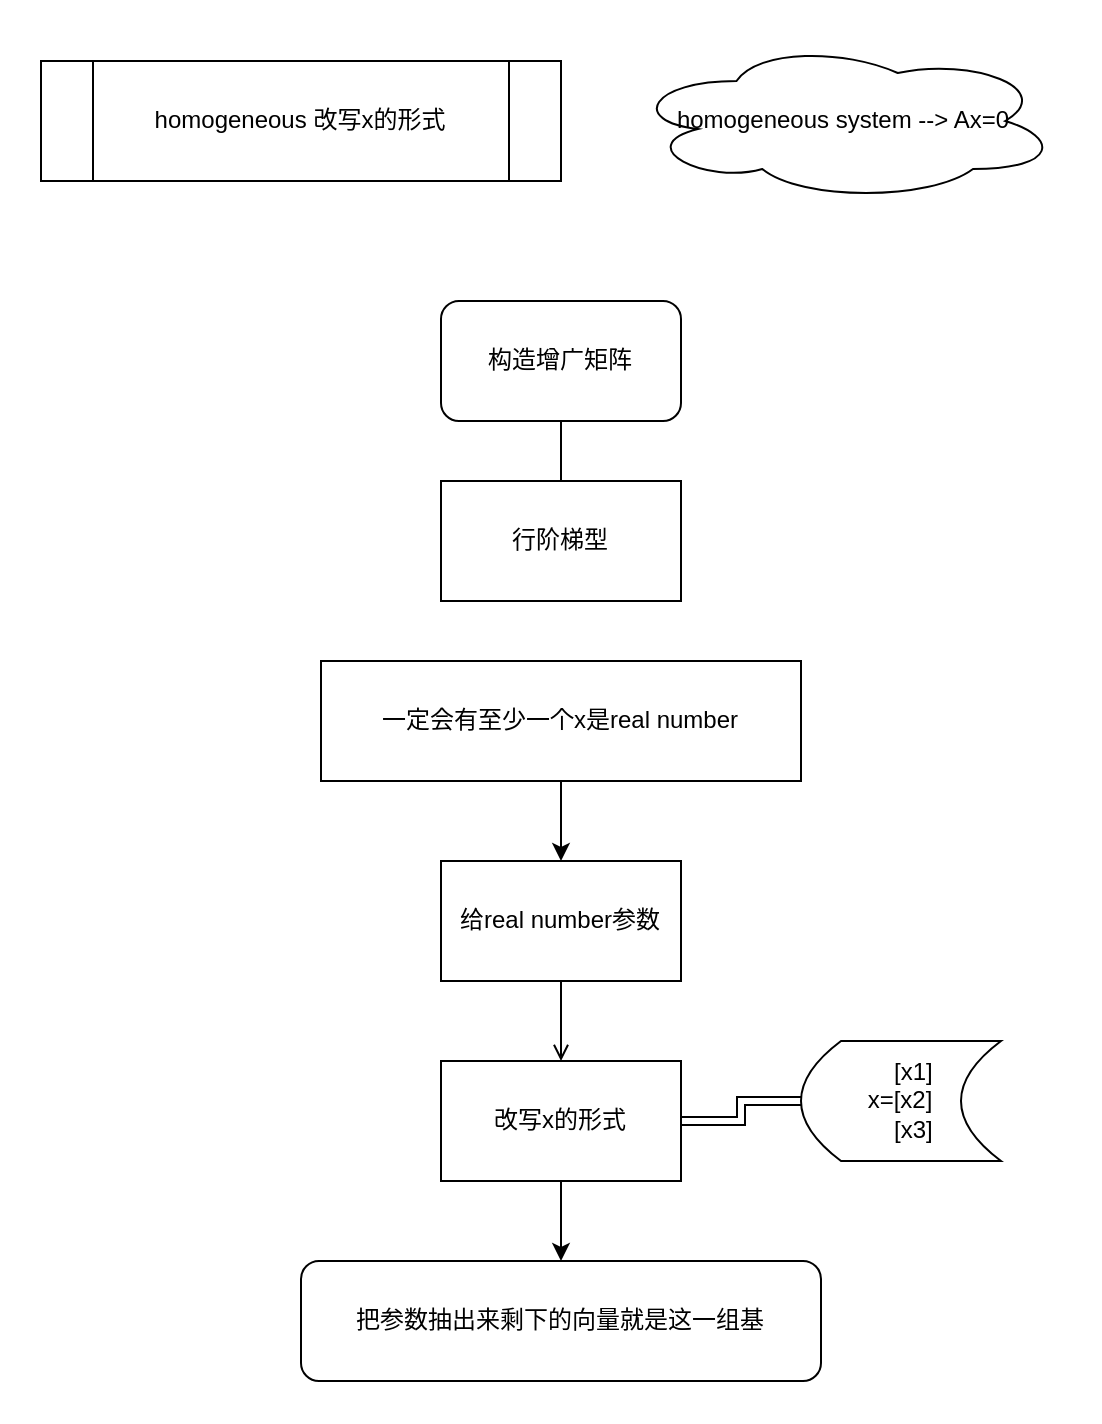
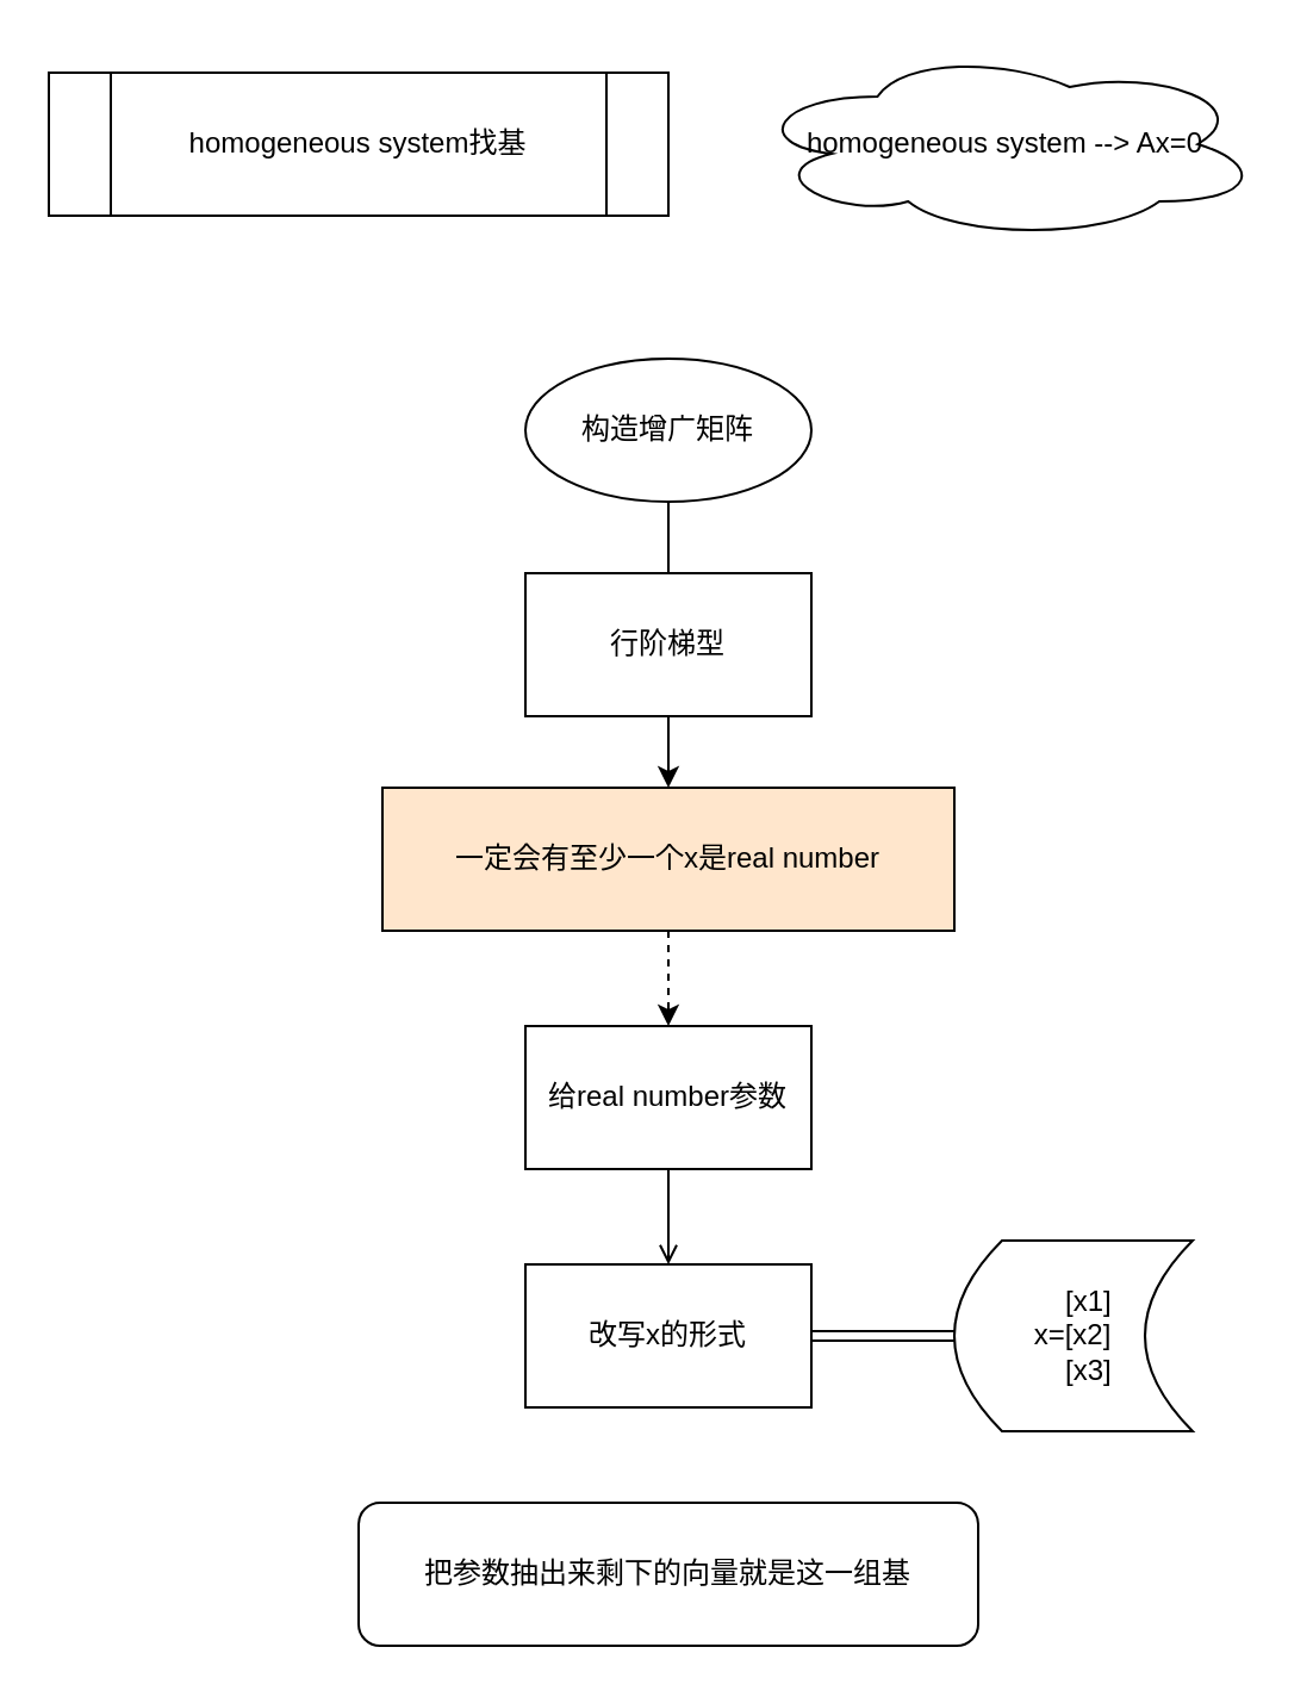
- <mxCell id="2" value="homogeneous 改写x的形式" style="shape=process;whiteSpace=wrap;html=1;backgroundOutline=1;" vertex="1" parent="1"><mxGeometry x="20" y="30" width="260" height="60" as="geometry" /></mxCell>
+ <mxCell id="2" value="homogeneous system找基" style="shape=process;whiteSpace=wrap;html=1;backgroundOutline=1;" vertex="1" parent="1"><mxGeometry x="20" y="30" width="260" height="60" as="geometry" /></mxCell>
- <mxCell id="5" value="构造增广矩阵" style="rounded=1;whiteSpace=wrap;html=1;" vertex="1" parent="1"><mxGeometry x="220" y="150" width="120" height="60" as="geometry" /></mxCell>
+ <mxCell id="5" value="构造增广矩阵" style="ellipse;whiteSpace=wrap;html=1;" vertex="1" parent="1"><mxGeometry x="220" y="150" width="120" height="60" as="geometry" /></mxCell>
+ <mxCell id="6" style="edgeStyle=orthogonalEdgeStyle;rounded=0;orthogonalLoop=1;jettySize=auto;html=1;entryX=0.5;entryY=0;entryDx=0;entryDy=0;" edge="1" parent="1" source="7" target="9"><mxGeometry relative="1" as="geometry" /></mxCell>
- <mxCell id="9" value="一定会有至少一个x是real number" style="rounded=0;whiteSpace=wrap;html=1;" vertex="1" parent="1"><mxGeometry x="160" y="330" width="240" height="60" as="geometry" /></mxCell>
+ <mxCell id="9" value="一定会有至少一个x是real number" style="rounded=0;whiteSpace=wrap;html=1;fillColor=#ffe6cc;" vertex="1" parent="1"><mxGeometry x="160" y="330" width="240" height="60" as="geometry" /></mxCell>
- <mxCell id="8" style="edgeStyle=orthogonalEdgeStyle;rounded=0;orthogonalLoop=1;jettySize=auto;html=1;entryX=0.5;entryY=0;entryDx=0;entryDy=0;" edge="1" parent="1" source="9" target="11"><mxGeometry relative="1" as="geometry" /></mxCell>
+ <mxCell id="8" style="edgeStyle=orthogonalEdgeStyle;rounded=0;orthogonalLoop=1;jettySize=auto;html=1;entryX=0.5;entryY=0;entryDx=0;entryDy=0;dashed=1;" edge="1" parent="1" source="9" target="11"><mxGeometry relative="1" as="geometry" /></mxCell>
- <mxCell id="15" value="&amp;nbsp; &amp;nbsp; [x1]&lt;br&gt;x=[x2]&lt;br&gt;&amp;nbsp; &amp;nbsp; [x3]" style="shape=dataStorage;whiteSpace=wrap;html=1;fixedSize=1;" vertex="1" parent="1"><mxGeometry x="400" y="520" width="100" height="60" as="geometry" /></mxCell>
+ <mxCell id="15" value="&amp;nbsp; &amp;nbsp; [x1]&lt;br&gt;x=[x2]&lt;br&gt;&amp;nbsp; &amp;nbsp; [x3]" style="shape=dataStorage;whiteSpace=wrap;html=1;fixedSize=1;" vertex="1" parent="1"><mxGeometry x="400" y="520" width="100" height="80" as="geometry" /></mxCell>
- <mxCell id="12" style="edgeStyle=orthogonalEdgeStyle;rounded=0;orthogonalLoop=1;jettySize=auto;html=1;entryX=0.5;entryY=0;entryDx=0;entryDy=0;" edge="1" parent="1" source="14" target="16"><mxGeometry relative="1" as="geometry" /></mxCell>
